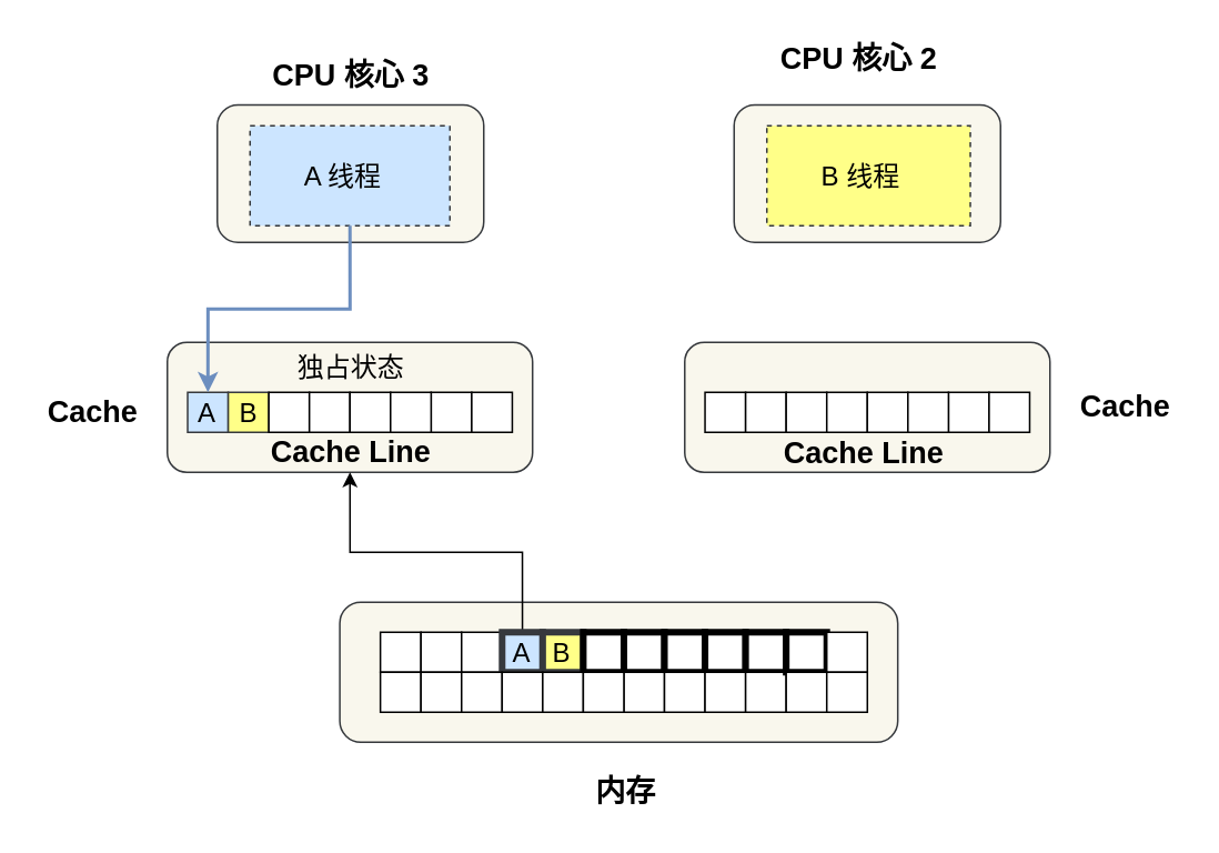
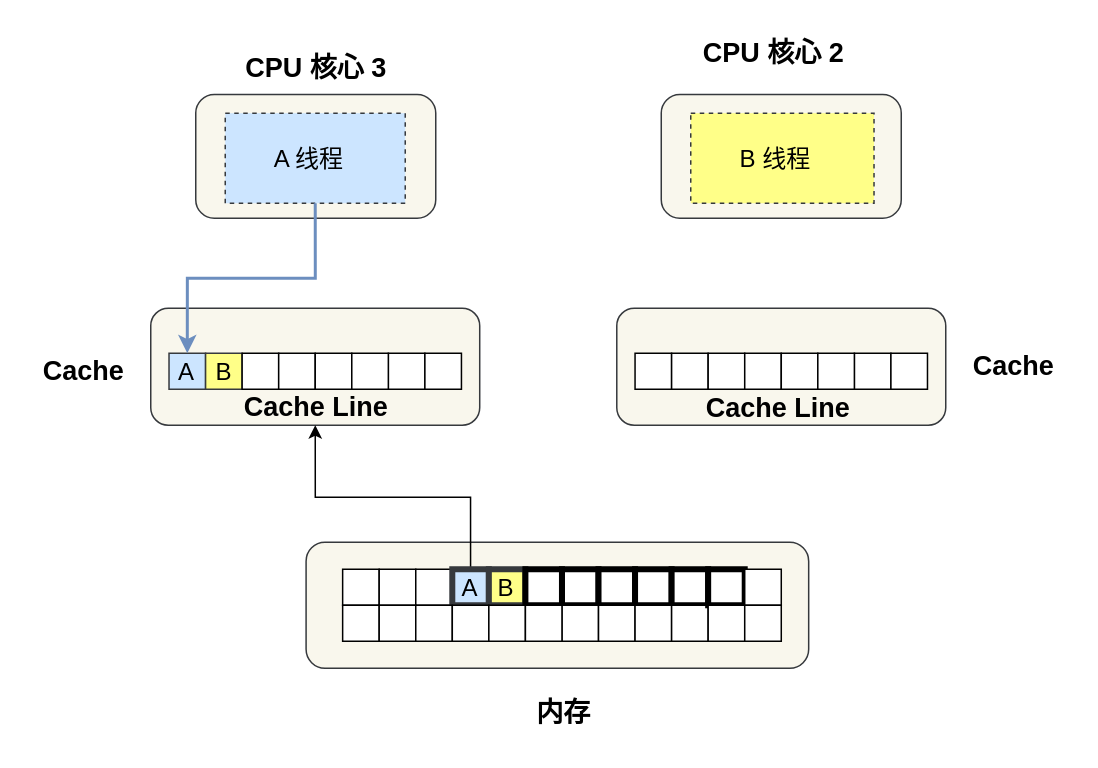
- <mxCell id="58" value="独占状态" style="text;html=1;align=center;verticalAlign=middle;resizable=0;points=[];autosize=1;fontSize=16;" vertex="1" parent="1"><mxGeometry x="169.66" y="210" width="80" height="20" as="geometry" /></mxCell>
